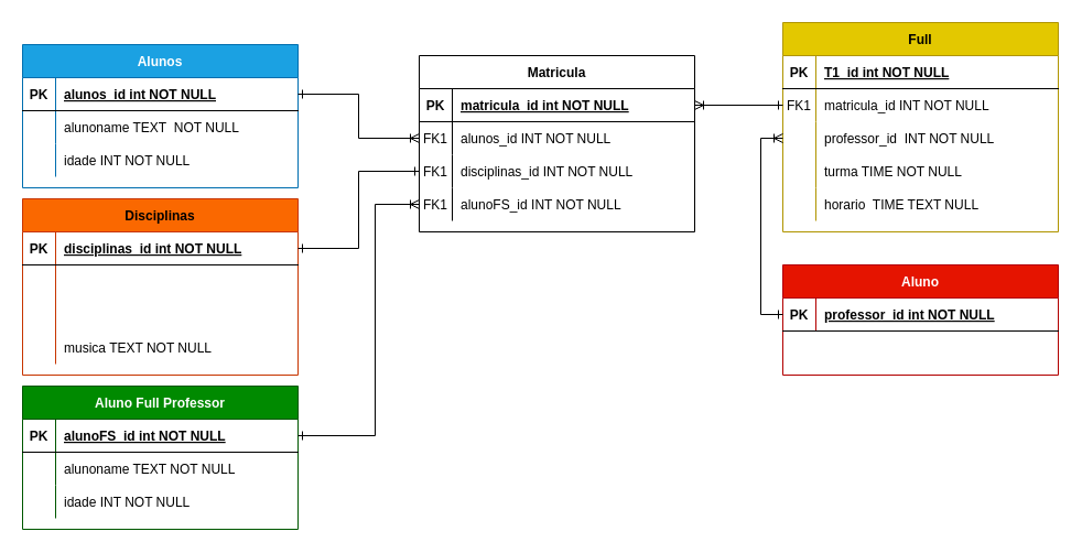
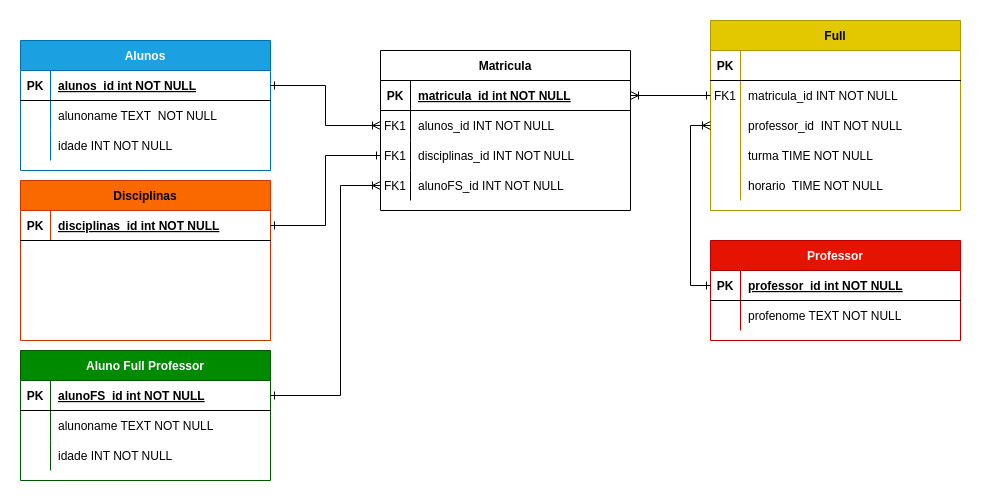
- <mxCell id="33" value="T1_id int NOT NULL " style="shape=partialRectangle;overflow=hidden;connectable=0;fillColor=none;top=0;left=0;bottom=0;right=0;align=left;spacingLeft=6;fontStyle=5;" parent="31" vertex="1"><mxGeometry x="30" width="220" height="30" as="geometry"><mxRectangle width="220" height="30" as="alternateBounds" /></mxGeometry></mxCell>
- <mxCell id="44" value="horario  TIME TEXT NULL" style="shape=partialRectangle;overflow=hidden;connectable=0;fillColor=none;top=0;left=0;bottom=0;right=0;align=left;spacingLeft=6;" vertex="1" parent="42"><mxGeometry x="30" width="220" height="30" as="geometry"><mxRectangle width="220" height="30" as="alternateBounds" /></mxGeometry></mxCell>
+ <mxCell id="44" value="horario  TIME NOT NULL" style="shape=partialRectangle;overflow=hidden;connectable=0;fillColor=none;top=0;left=0;bottom=0;right=0;align=left;spacingLeft=6;" vertex="1" parent="42"><mxGeometry x="30" width="220" height="30" as="geometry"><mxRectangle width="220" height="30" as="alternateBounds" /></mxGeometry></mxCell>
- <mxCell id="2" value="Aluno" style="shape=table;startSize=30;container=1;collapsible=1;childLayout=tableLayout;fixedRows=1;rowLines=0;fontStyle=1;align=center;resizeLast=1;fillColor=light-dark(#E51400,#CC0000);fontColor=#ffffff;strokeColor=#B20000;" parent="1" vertex="1"><mxGeometry x="710" y="240" width="250" height="100" as="geometry" /></mxCell>
+ <mxCell id="2" value="Professor" style="shape=table;startSize=30;container=1;collapsible=1;childLayout=tableLayout;fixedRows=1;rowLines=0;fontStyle=1;align=center;resizeLast=1;fillColor=light-dark(#E51400,#CC0000);fontColor=#ffffff;strokeColor=#B20000;" parent="1" vertex="1"><mxGeometry x="710" y="240" width="250" height="100" as="geometry" /></mxCell>
- <mxCell id="19" value="musica TEXT NOT NULL" style="shape=partialRectangle;overflow=hidden;connectable=0;fillColor=none;top=0;left=0;bottom=0;right=0;align=left;spacingLeft=6;" parent="17" vertex="1"><mxGeometry x="30" width="220" height="30" as="geometry"><mxRectangle width="220" height="30" as="alternateBounds" /></mxGeometry></mxCell>
+ <mxCell id="8" value="profenome TEXT NOT NULL" style="shape=partialRectangle;overflow=hidden;connectable=0;fillColor=none;top=0;left=0;bottom=0;right=0;align=left;spacingLeft=6;" parent="6" vertex="1"><mxGeometry x="30" width="220" height="30" as="geometry"><mxRectangle width="220" height="30" as="alternateBounds" /></mxGeometry></mxCell>
